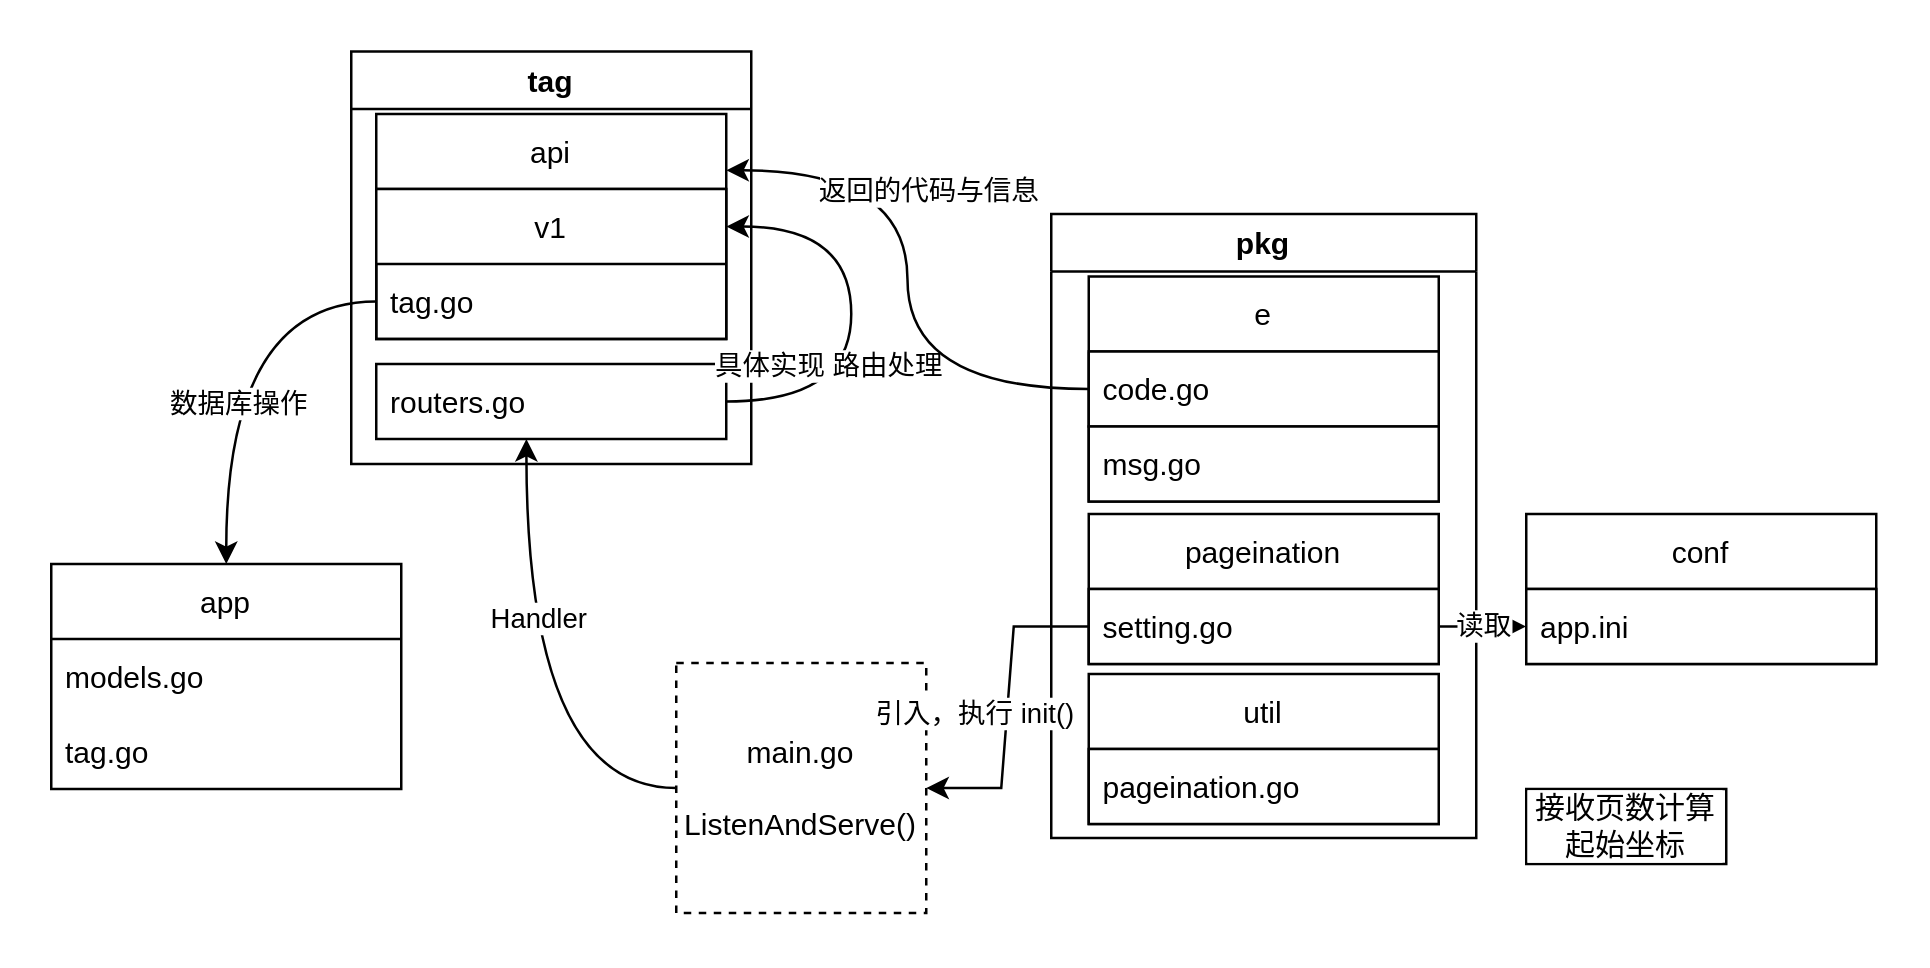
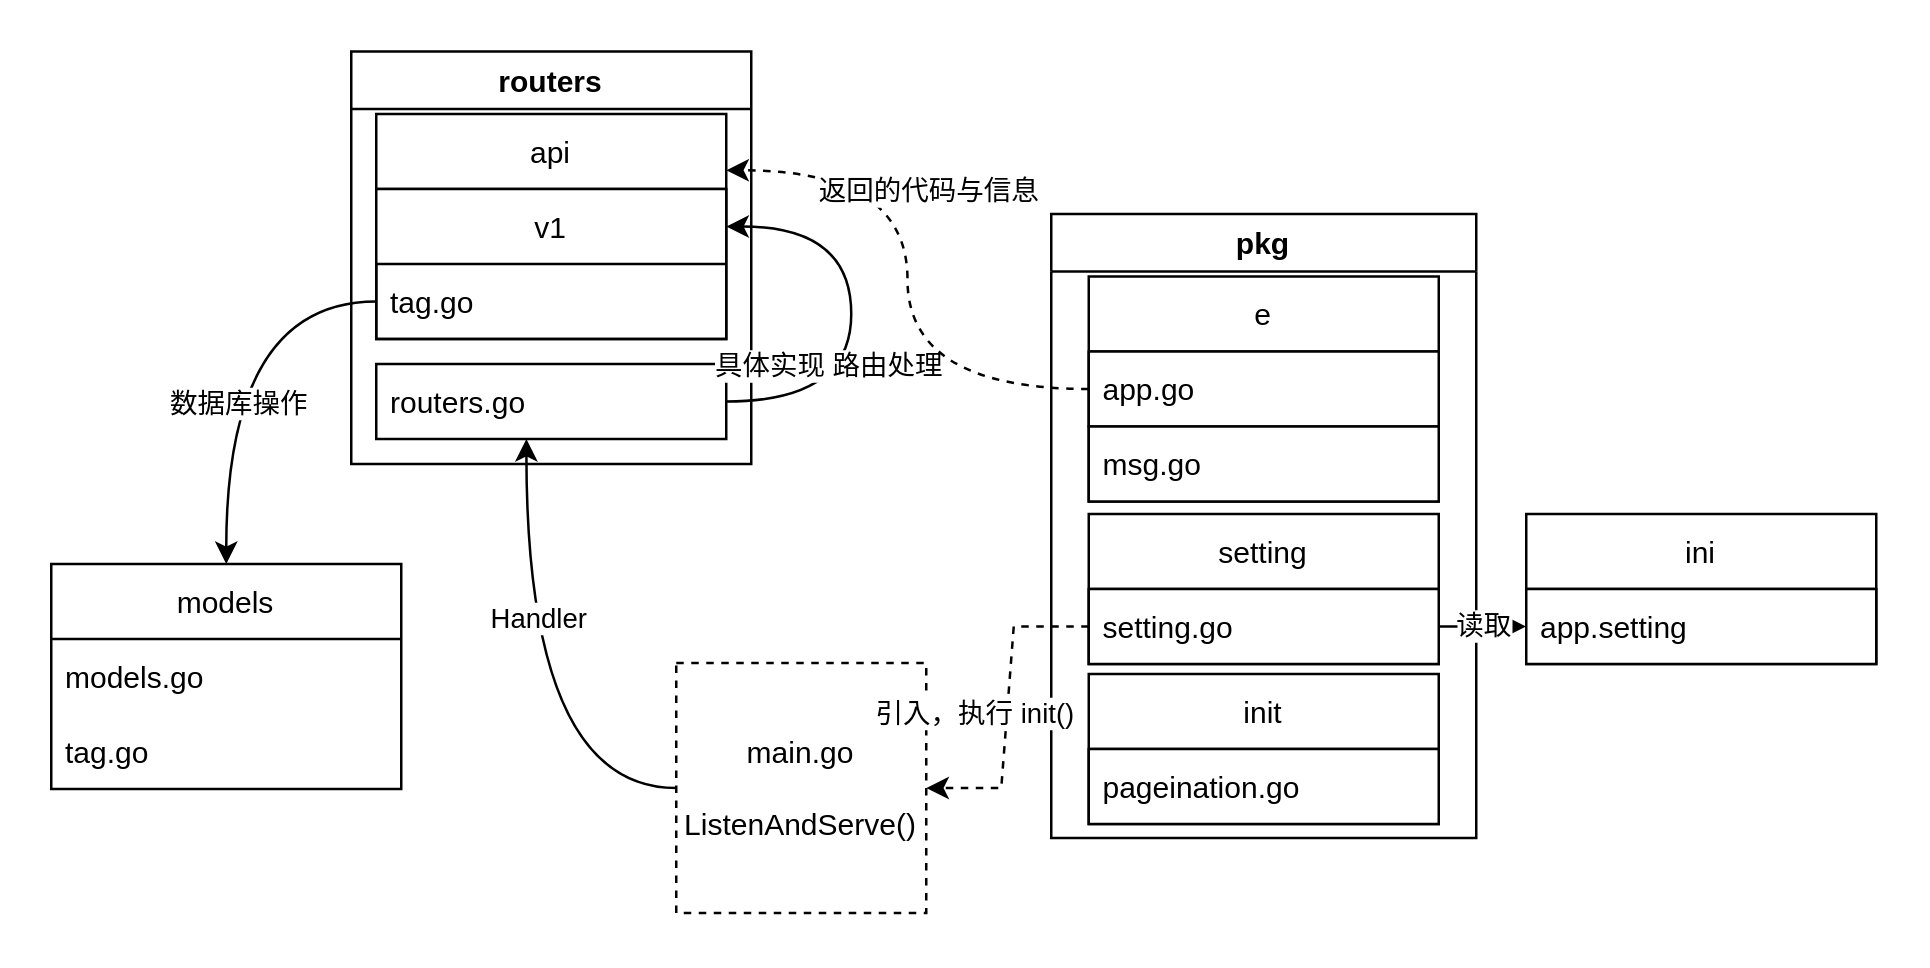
- <mxCell id="2" value="tag" style="swimlane;" vertex="1" parent="1"><mxGeometry x="140" y="20" width="160" height="165" as="geometry" /></mxCell>
+ <mxCell id="2" value="routers" style="swimlane;" vertex="1" parent="1"><mxGeometry x="140" y="20" width="160" height="165" as="geometry" /></mxCell>
- <mxCell id="30" style="edgeStyle=orthogonalEdgeStyle;curved=1;rounded=0;orthogonalLoop=1;jettySize=auto;html=1;labelBackgroundColor=default;fontColor=default;strokeColor=default;entryX=1;entryY=0.25;entryDx=0;entryDy=0;" edge="1" parent="1" source="10" target="4"><mxGeometry relative="1" as="geometry"><mxPoint x="495" y="62.51" as="sourcePoint" /><mxPoint x="350" y="25" as="targetPoint" /></mxGeometry></mxCell>
+ <mxCell id="30" style="edgeStyle=orthogonalEdgeStyle;curved=1;rounded=0;orthogonalLoop=1;jettySize=auto;html=1;labelBackgroundColor=default;fontColor=default;strokeColor=default;entryX=1;entryY=0.25;entryDx=0;entryDy=0;dashed=1;" edge="1" parent="1" source="10" target="4"><mxGeometry relative="1" as="geometry"><mxPoint x="495" y="62.51" as="sourcePoint" /><mxPoint x="350" y="25" as="targetPoint" /></mxGeometry></mxCell>
- <mxCell id="11" value="code.go" style="text;strokeColor=default;fillColor=default;align=left;verticalAlign=middle;spacingLeft=4;spacingRight=4;overflow=hidden;points=[[0,0.5],[1,0.5]];portConstraint=eastwest;rotatable=0;fontColor=default;" vertex="1" parent="10"><mxGeometry y="30" width="140" height="30" as="geometry" /></mxCell>
+ <mxCell id="11" value="app.go" style="text;strokeColor=default;fillColor=default;align=left;verticalAlign=middle;spacingLeft=4;spacingRight=4;overflow=hidden;points=[[0,0.5],[1,0.5]];portConstraint=eastwest;rotatable=0;fontColor=default;" vertex="1" parent="10"><mxGeometry y="30" width="140" height="30" as="geometry" /></mxCell>
- <mxCell id="13" value="pageination" style="swimlane;fontStyle=0;childLayout=stackLayout;horizontal=1;startSize=30;horizontalStack=0;resizeParent=1;resizeParentMax=0;resizeLast=0;collapsible=1;marginBottom=0;fillColor=default;strokeColor=default;fontColor=default;" vertex="1" parent="9"><mxGeometry x="15" y="120" width="140" height="60" as="geometry" /></mxCell>
+ <mxCell id="13" value="setting" style="swimlane;fontStyle=0;childLayout=stackLayout;horizontal=1;startSize=30;horizontalStack=0;resizeParent=1;resizeParentMax=0;resizeLast=0;collapsible=1;marginBottom=0;fillColor=default;strokeColor=default;fontColor=default;" vertex="1" parent="9"><mxGeometry x="15" y="120" width="140" height="60" as="geometry" /></mxCell>
- <mxCell id="17" value="conf" style="swimlane;fontStyle=0;childLayout=stackLayout;horizontal=1;startSize=30;horizontalStack=0;resizeParent=1;resizeParentMax=0;resizeLast=0;collapsible=1;marginBottom=0;fillColor=default;strokeColor=default;fontColor=default;" vertex="1" parent="1"><mxGeometry x="610" y="205" width="140" height="60" as="geometry" /></mxCell>
+ <mxCell id="17" value="ini" style="swimlane;fontStyle=0;childLayout=stackLayout;horizontal=1;startSize=30;horizontalStack=0;resizeParent=1;resizeParentMax=0;resizeLast=0;collapsible=1;marginBottom=0;fillColor=default;strokeColor=default;fontColor=default;" vertex="1" parent="1"><mxGeometry x="610" y="205" width="140" height="60" as="geometry" /></mxCell>
- <mxCell id="19" value="app" style="swimlane;fontStyle=0;childLayout=stackLayout;horizontal=1;startSize=30;horizontalStack=0;resizeParent=1;resizeParentMax=0;resizeLast=0;collapsible=1;marginBottom=0;fillColor=default;strokeColor=default;fontColor=default;" vertex="1" parent="1"><mxGeometry x="20" y="225" width="140" height="90" as="geometry" /></mxCell>
+ <mxCell id="19" value="models" style="swimlane;fontStyle=0;childLayout=stackLayout;horizontal=1;startSize=30;horizontalStack=0;resizeParent=1;resizeParentMax=0;resizeLast=0;collapsible=1;marginBottom=0;fillColor=default;strokeColor=default;fontColor=default;" vertex="1" parent="1"><mxGeometry x="20" y="225" width="140" height="90" as="geometry" /></mxCell>
- <mxCell id="18" value="app.ini" style="text;strokeColor=default;fillColor=default;align=left;verticalAlign=middle;spacingLeft=4;spacingRight=4;overflow=hidden;points=[[0,0.5],[1,0.5]];portConstraint=eastwest;rotatable=0;fontColor=default;" vertex="1" parent="17"><mxGeometry y="30" width="140" height="30" as="geometry" /></mxCell>
+ <mxCell id="18" value="app.setting" style="text;strokeColor=default;fillColor=default;align=left;verticalAlign=middle;spacingLeft=4;spacingRight=4;overflow=hidden;points=[[0,0.5],[1,0.5]];portConstraint=eastwest;rotatable=0;fontColor=default;" vertex="1" parent="17"><mxGeometry y="30" width="140" height="30" as="geometry" /></mxCell>
- <mxCell id="15" value="util" style="swimlane;fontStyle=0;childLayout=stackLayout;horizontal=1;startSize=30;horizontalStack=0;resizeParent=1;resizeParentMax=0;resizeLast=0;collapsible=1;marginBottom=0;fillColor=default;strokeColor=default;fontColor=default;" vertex="1" parent="9"><mxGeometry x="15" y="184" width="140" height="60" as="geometry"><mxRectangle y="180" width="140" height="30" as="alternateBounds" /></mxGeometry></mxCell>
+ <mxCell id="15" value="init" style="swimlane;fontStyle=0;childLayout=stackLayout;horizontal=1;startSize=30;horizontalStack=0;resizeParent=1;resizeParentMax=0;resizeLast=0;collapsible=1;marginBottom=0;fillColor=default;strokeColor=default;fontColor=default;" vertex="1" parent="9"><mxGeometry x="15" y="184" width="140" height="60" as="geometry"><mxRectangle y="180" width="140" height="30" as="alternateBounds" /></mxGeometry></mxCell>
- <mxCell id="25" style="edgeStyle=entityRelationEdgeStyle;rounded=0;orthogonalLoop=1;jettySize=auto;html=1;exitX=0;exitY=0.5;exitDx=0;exitDy=0;entryX=1;entryY=0.5;entryDx=0;entryDy=0;" edge="1" parent="1" source="14" target="24"><mxGeometry relative="1" as="geometry" /></mxCell>
+ <mxCell id="25" style="edgeStyle=entityRelationEdgeStyle;rounded=0;orthogonalLoop=1;jettySize=auto;html=1;exitX=0;exitY=0.5;exitDx=0;exitDy=0;entryX=1;entryY=0.5;entryDx=0;entryDy=0;dashed=1;" edge="1" parent="1" source="14" target="24"><mxGeometry relative="1" as="geometry" /></mxCell>
- <mxCell id="29" value="接收页数计算起始坐标" style="text;html=1;strokeColor=default;fillColor=default;align=center;verticalAlign=middle;whiteSpace=wrap;rounded=0;labelBackgroundColor=default;fontColor=default;" vertex="1" parent="1"><mxGeometry x="610" y="315" width="80" height="30" as="geometry" /></mxCell>
